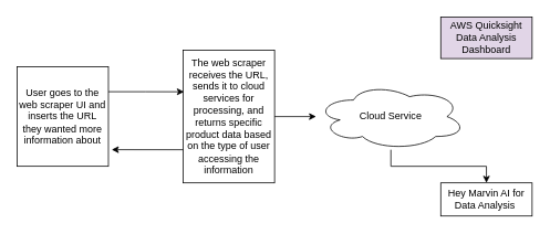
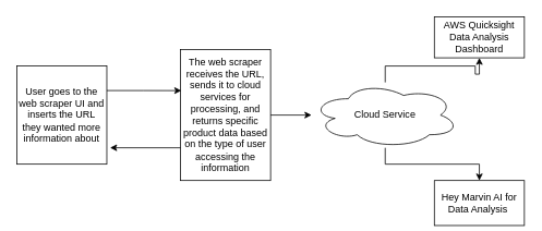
- <mxCell id="7" value="AWS Quicksight Data Analysis Dashboard" style="rounded=0;whiteSpace=wrap;html=1;fillColor=#e1d5e7;" parent="1" vertex="1"><mxGeometry x="530" y="20" width="110" height="50" as="geometry" /></mxCell>
+ <mxCell id="7" value="AWS Quicksight Data Analysis Dashboard" style="rounded=0;whiteSpace=wrap;html=1;" parent="1" vertex="1"><mxGeometry x="530" y="20" width="110" height="50" as="geometry" /></mxCell>
+ <mxCell id="4" style="edgeStyle=orthogonalEdgeStyle;rounded=0;orthogonalLoop=1;jettySize=auto;html=1;entryX=0.5;entryY=1;entryDx=0;entryDy=0;" parent="1" source="6" target="7" edge="1"><mxGeometry relative="1" as="geometry" /></mxCell>
- <mxCell id="8" value="Hey Marvin AI for Data Analysis&amp;nbsp;" style="rounded=0;whiteSpace=wrap;html=1;" parent="1" vertex="1"><mxGeometry x="530" y="220" width="110" height="40" as="geometry" /></mxCell>
+ <mxCell id="8" value="Hey Marvin AI for Data Analysis&amp;nbsp;" style="rounded=0;whiteSpace=wrap;html=1;" parent="1" vertex="1"><mxGeometry x="530" y="220" width="110" height="55" as="geometry" /></mxCell>
